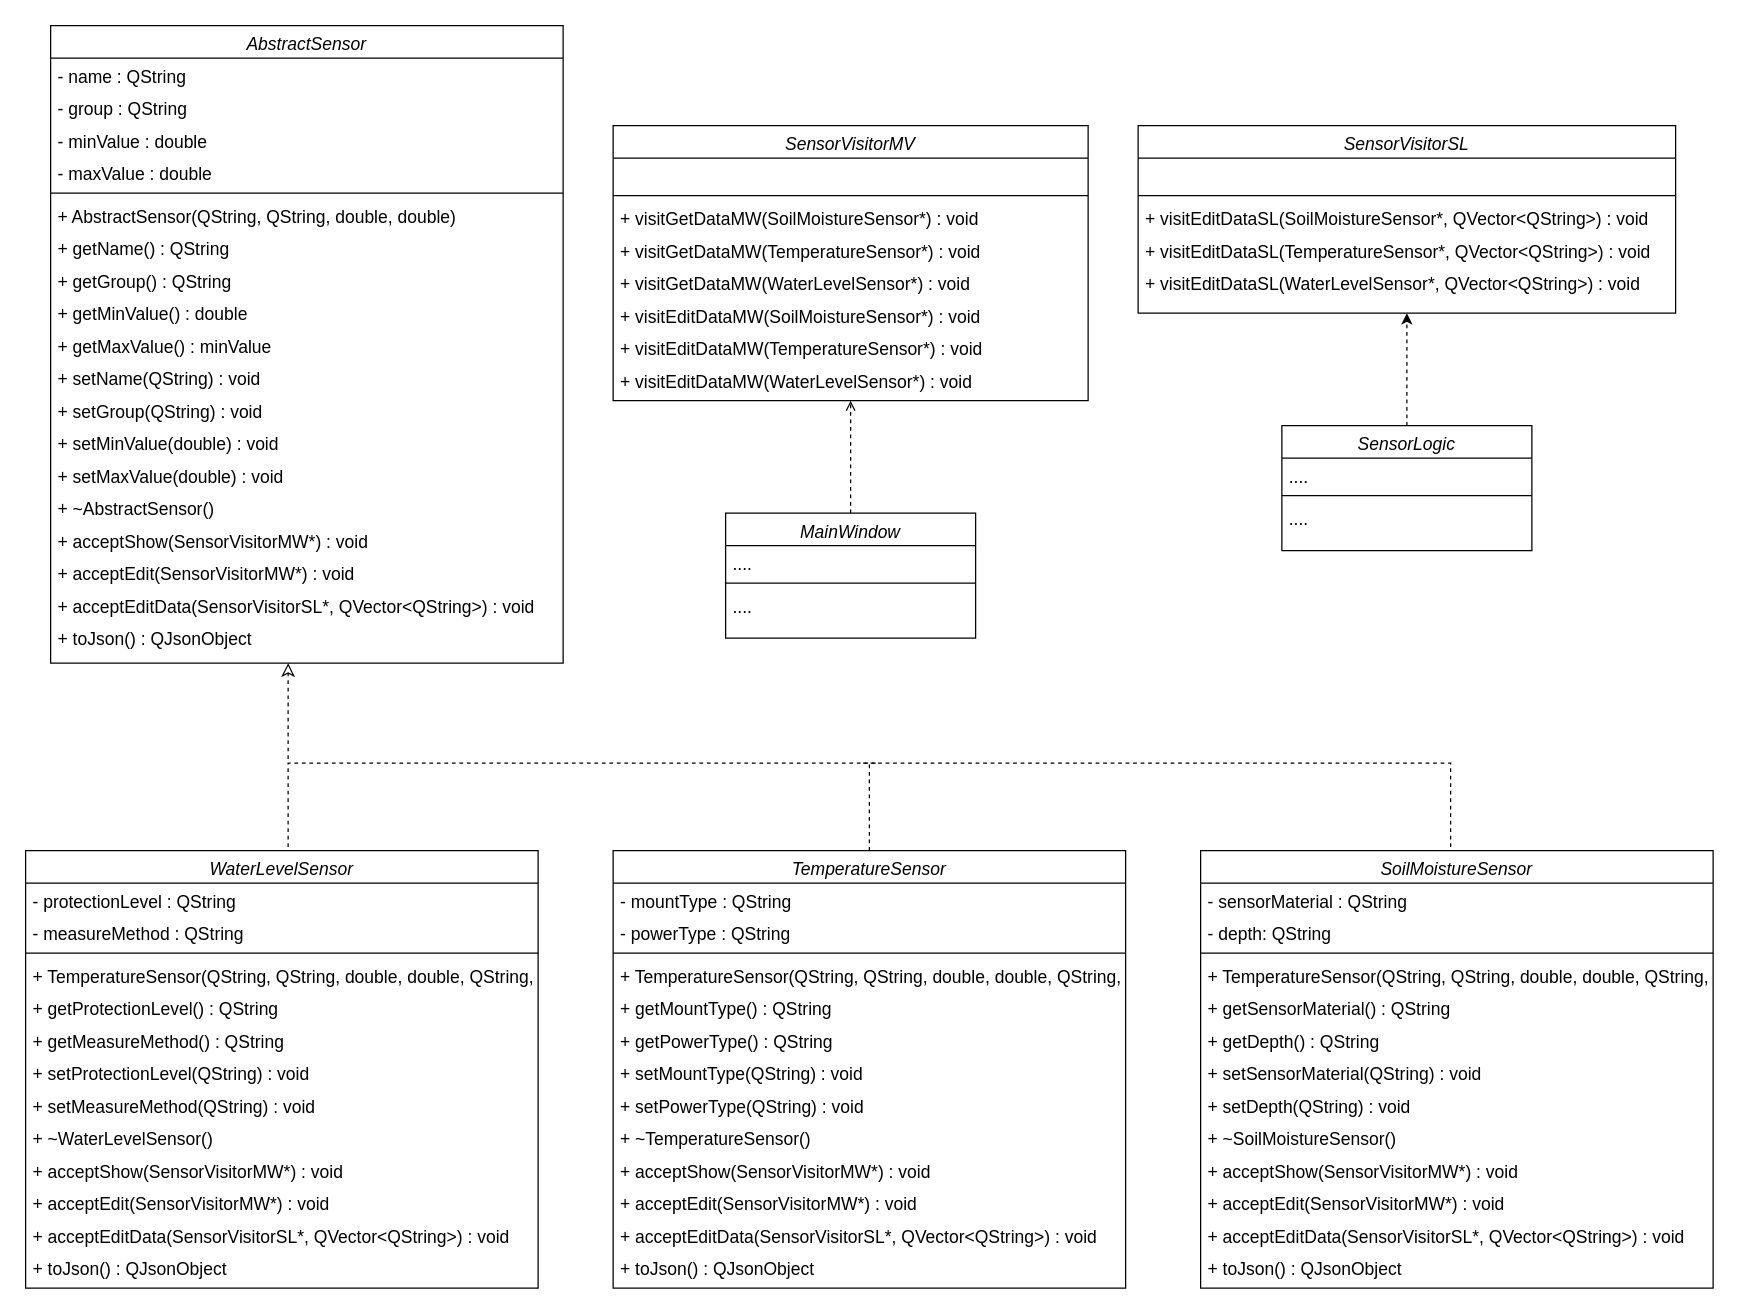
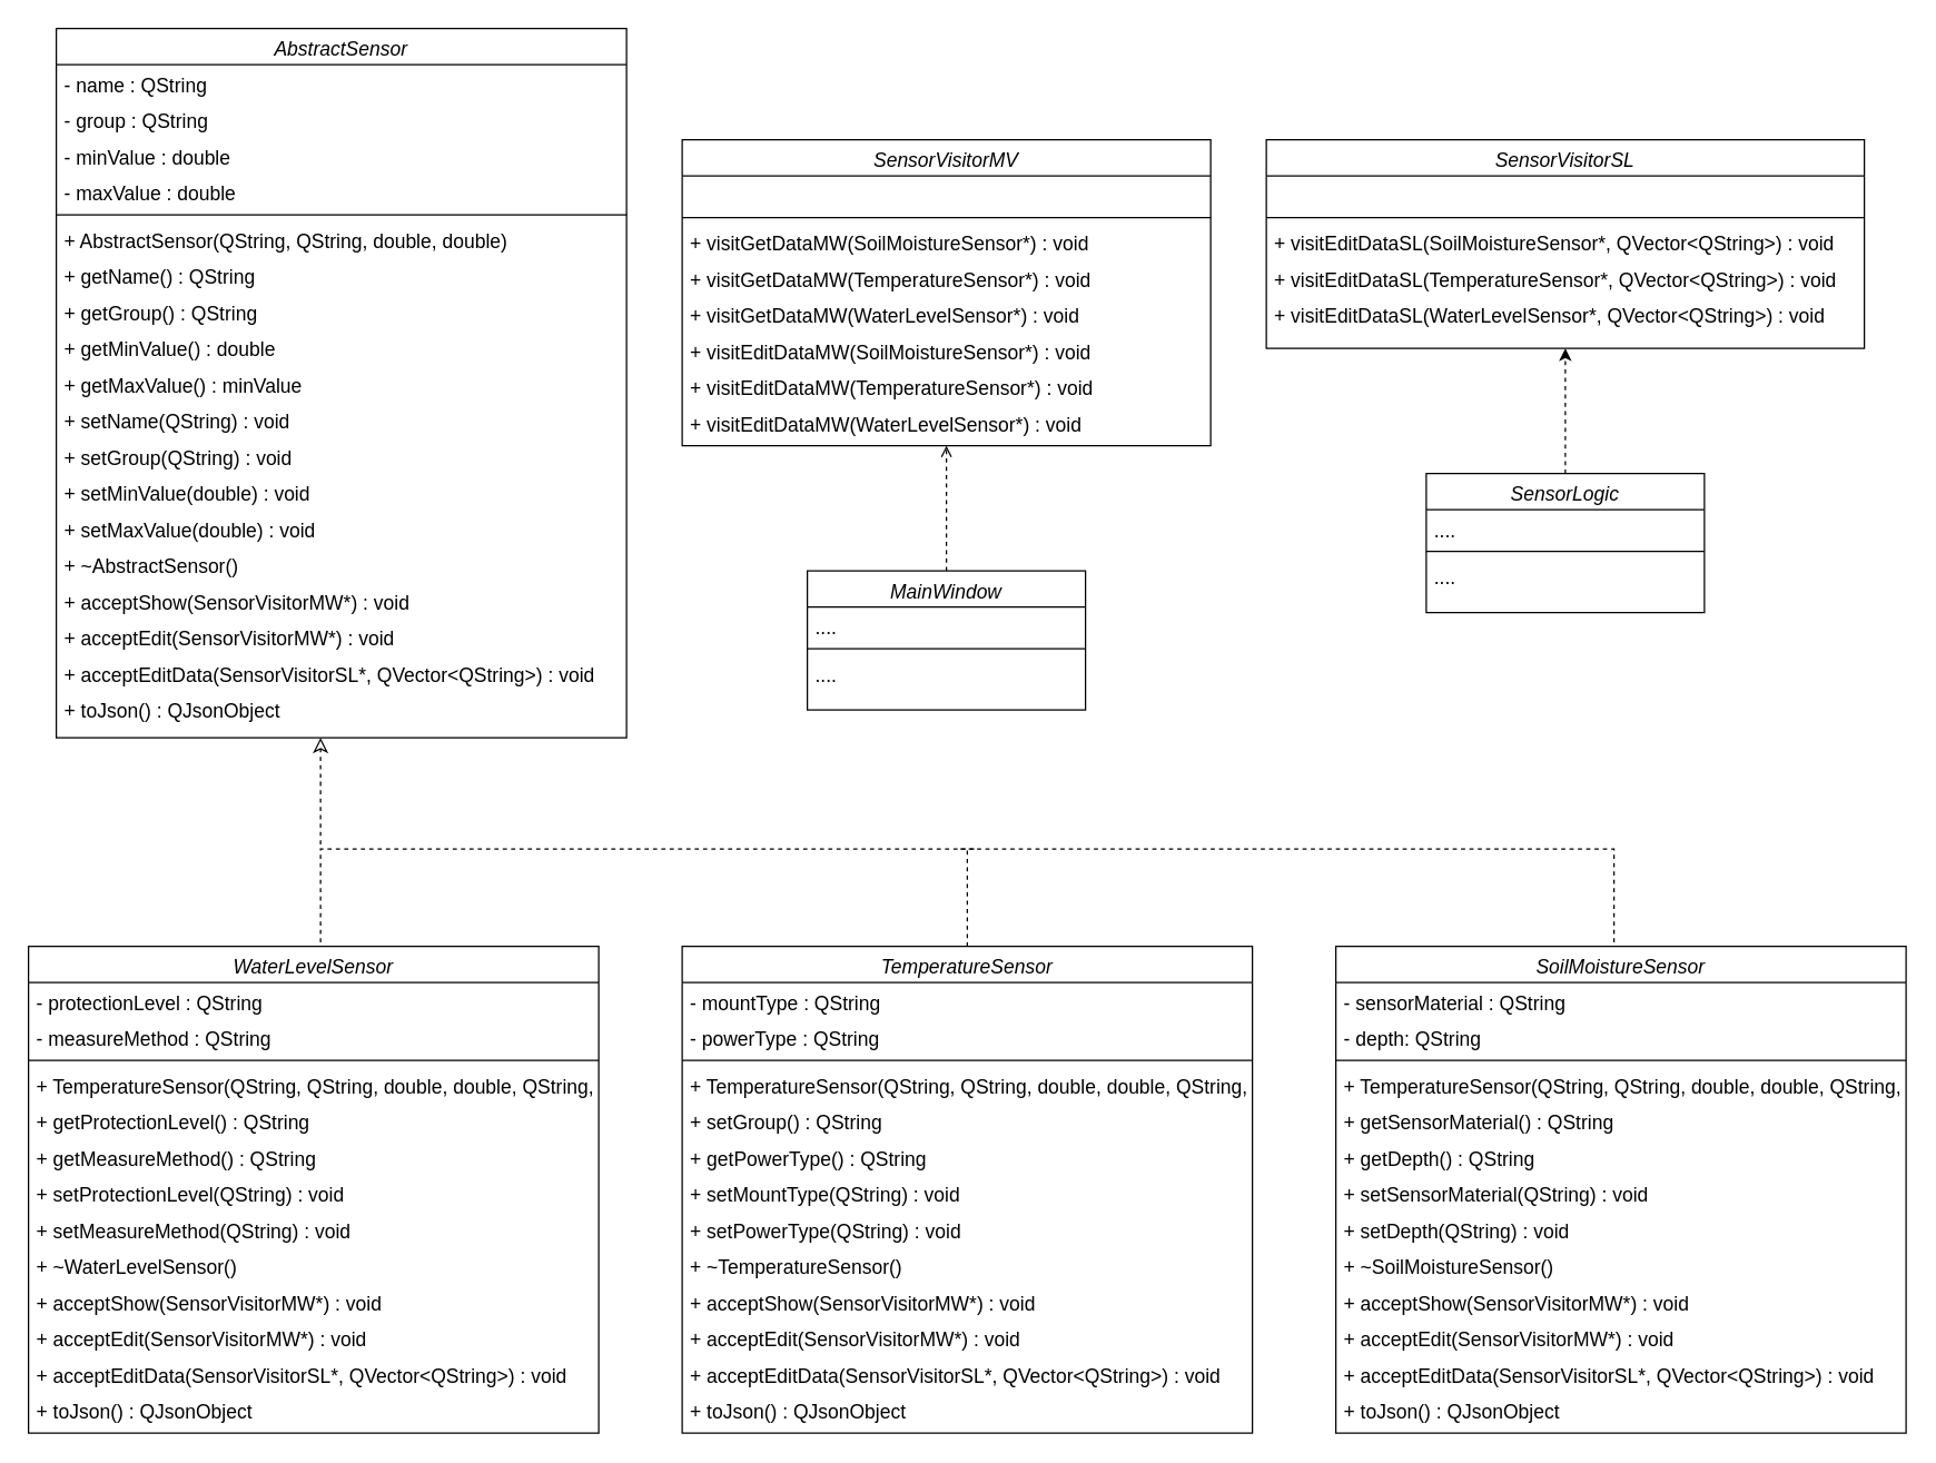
- <mxCell id="28" value="+ getMountType() : QString" style="text;align=left;verticalAlign=top;spacingLeft=4;spacingRight=4;overflow=hidden;rotatable=0;points=[[0,0.5],[1,0.5]];portConstraint=eastwest;rounded=0;shadow=0;html=0;fontSize=14;" parent="23" vertex="1"><mxGeometry y="112" width="410" height="26" as="geometry" /></mxCell>
+ <mxCell id="28" value="+ setGroup() : QString" style="text;align=left;verticalAlign=top;spacingLeft=4;spacingRight=4;overflow=hidden;rotatable=0;points=[[0,0.5],[1,0.5]];portConstraint=eastwest;rounded=0;shadow=0;html=0;fontSize=14;" parent="23" vertex="1"><mxGeometry y="112" width="410" height="26" as="geometry" /></mxCell>
